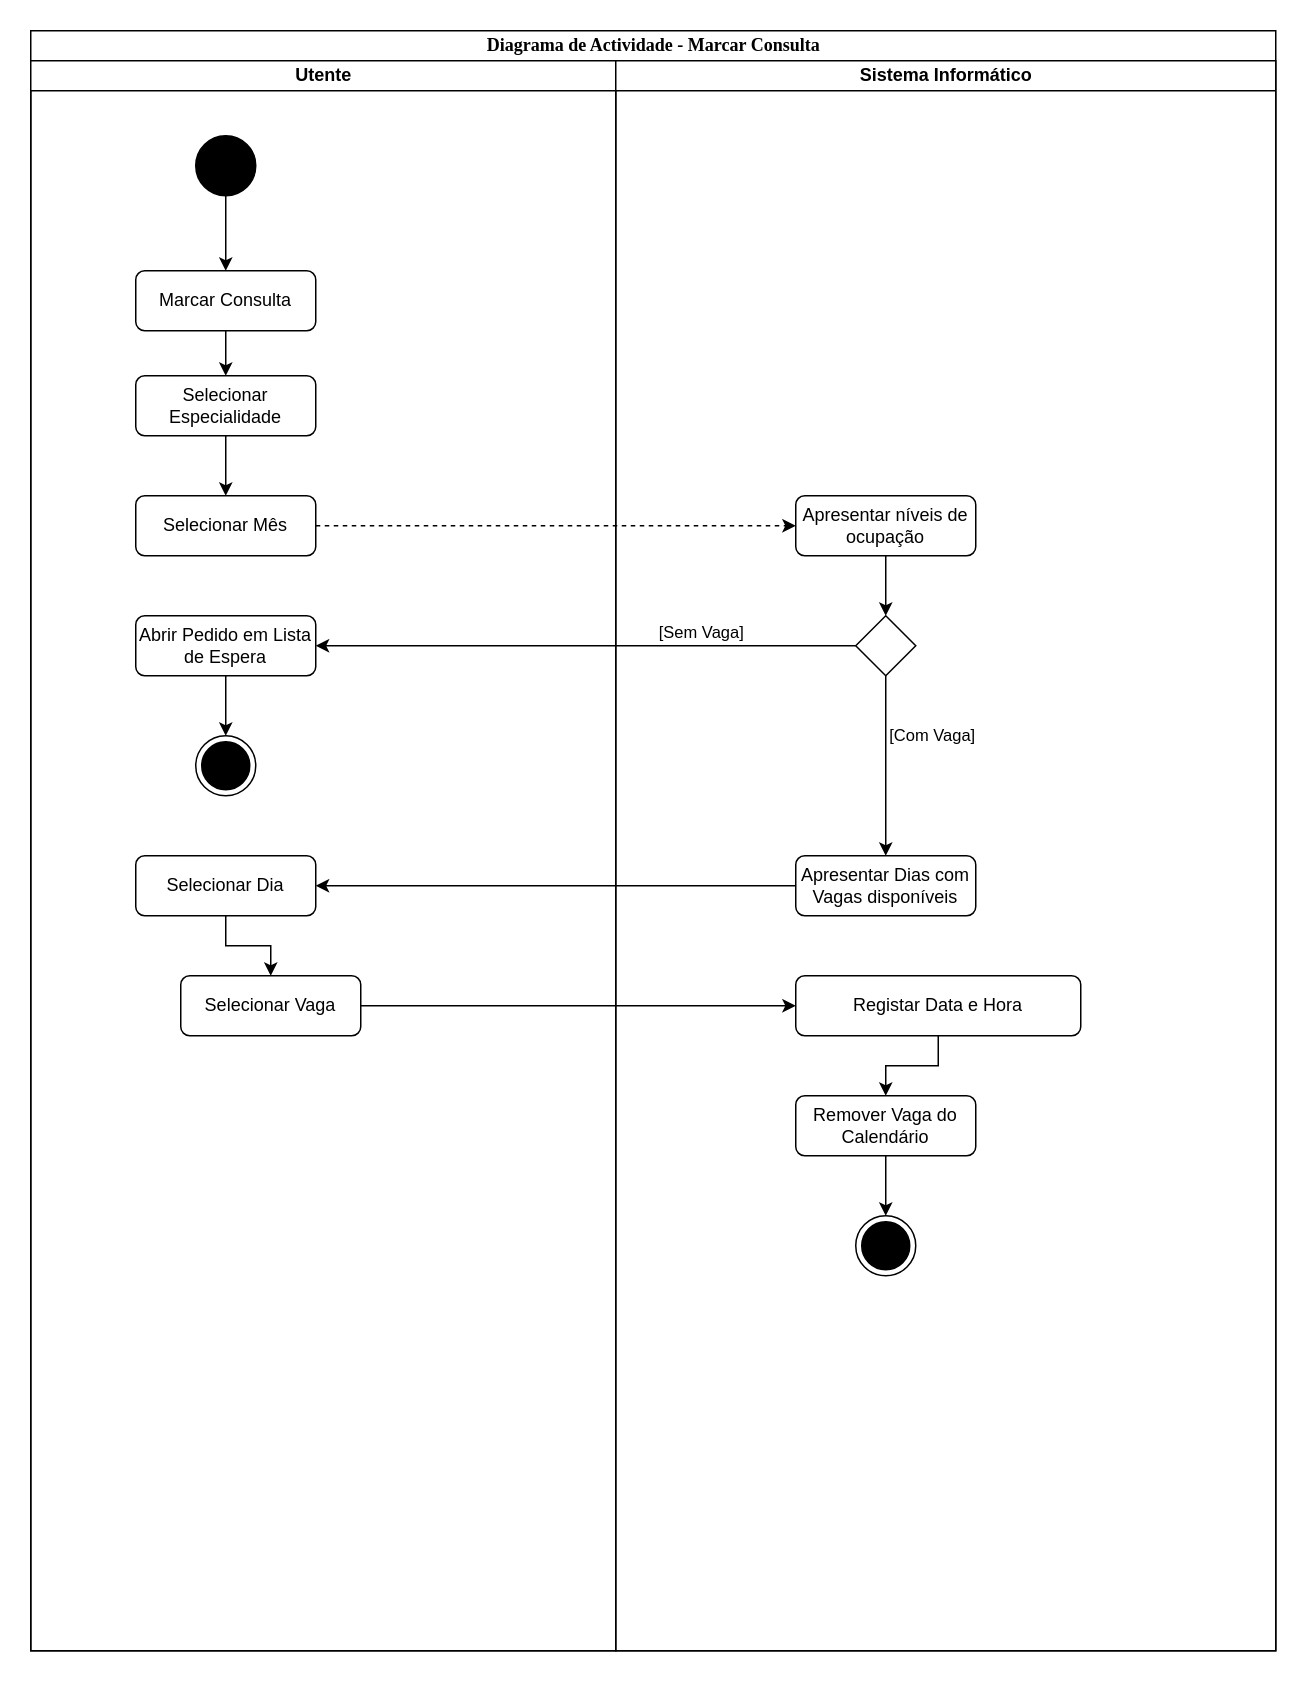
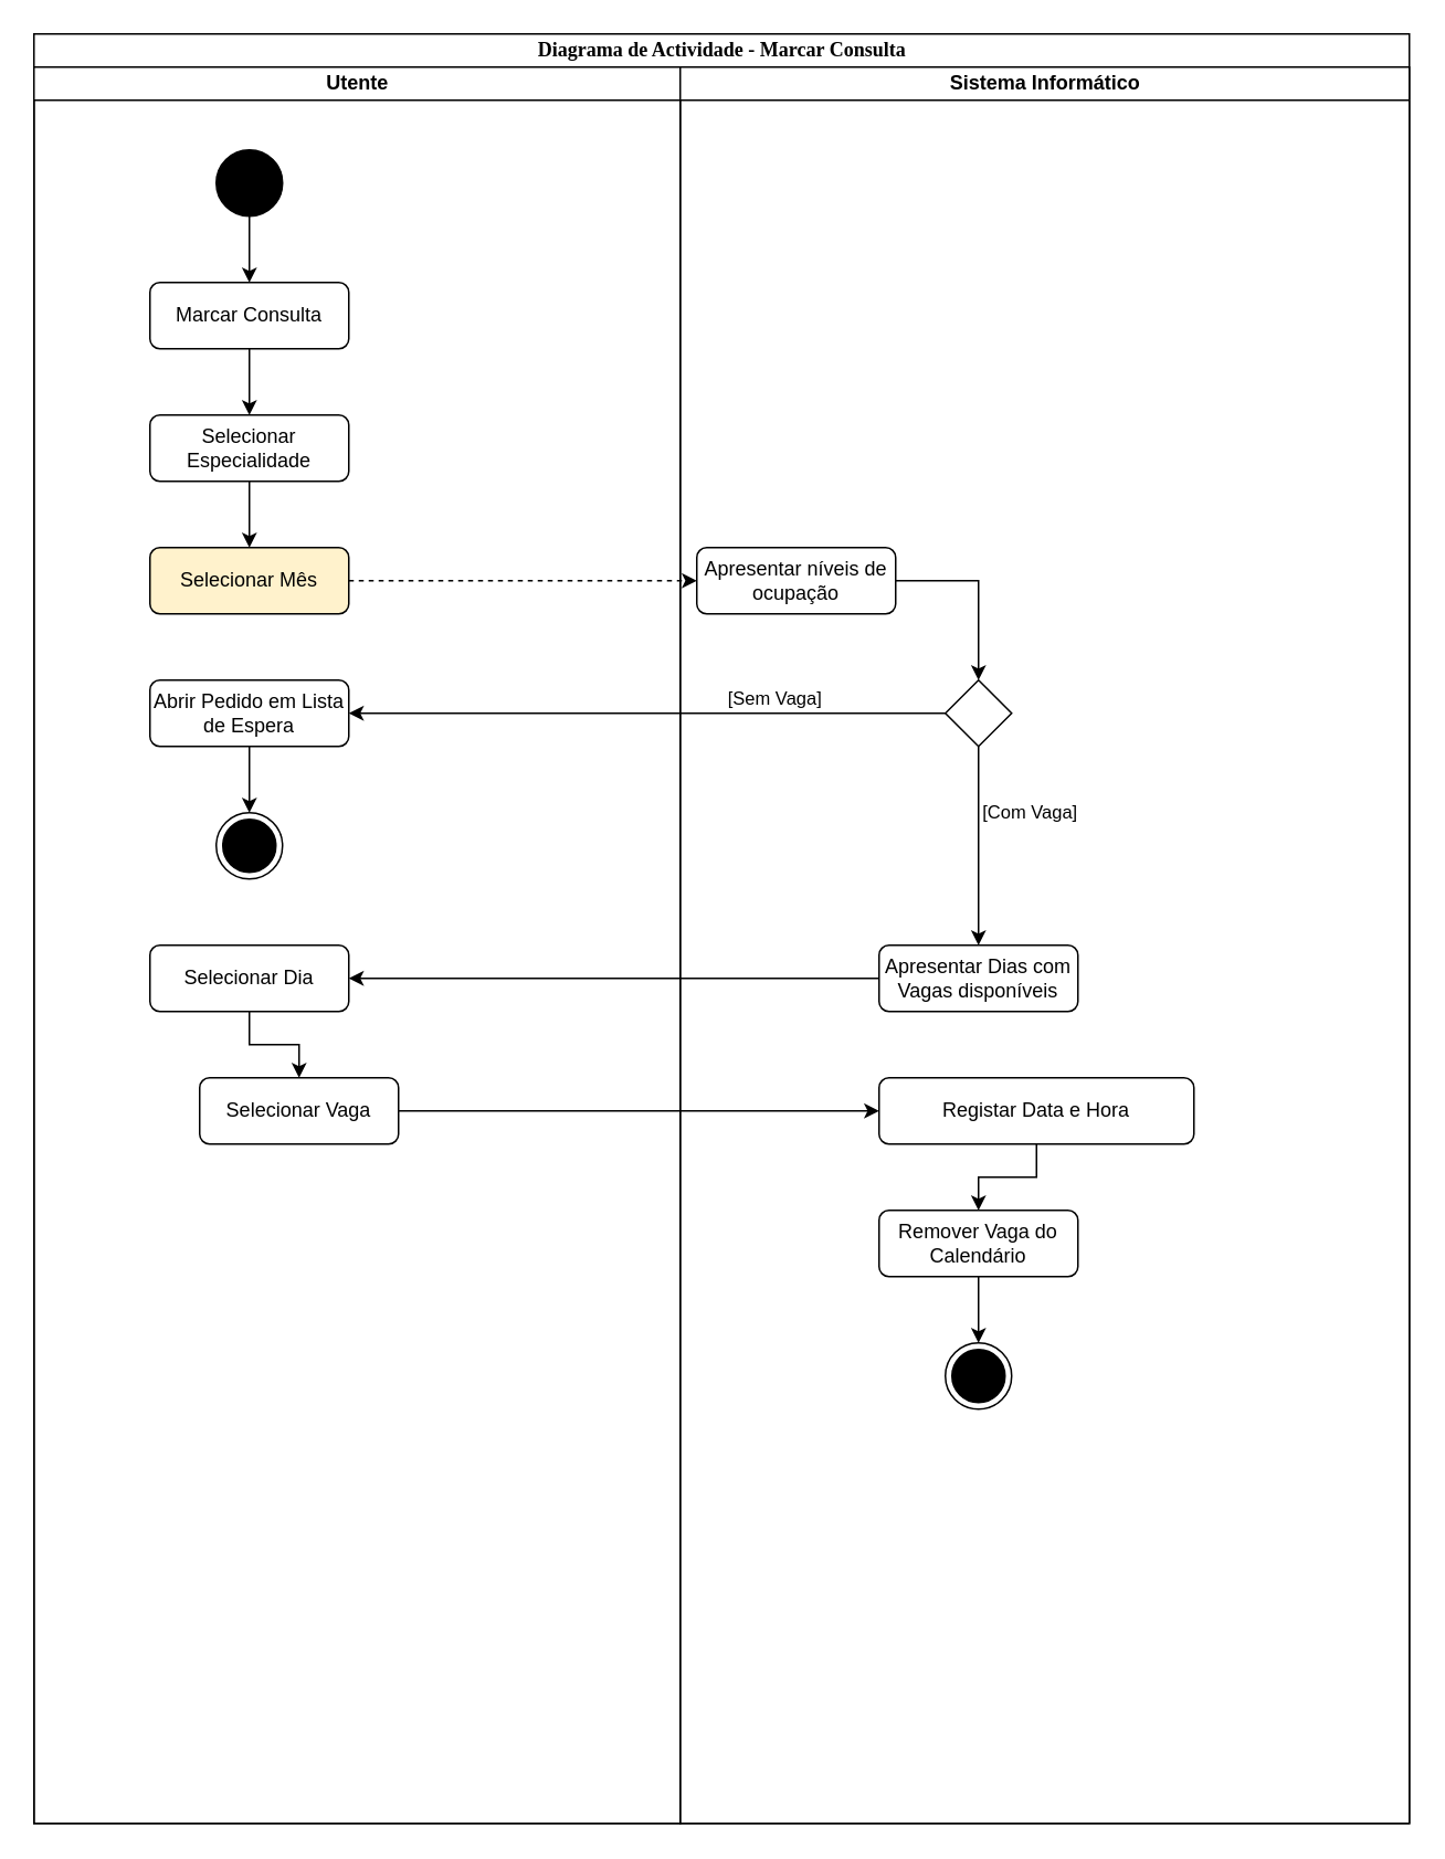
- <mxCell id="7" value="Marcar Consulta" style="rounded=1;whiteSpace=wrap;html=1;" vertex="1" parent="3"><mxGeometry x="70" y="140" width="120" height="40" as="geometry" /></mxCell>
+ <mxCell id="7" value="Marcar Consulta" style="rounded=1;whiteSpace=wrap;html=1;" vertex="1" parent="3"><mxGeometry x="70" y="130" width="120" height="40" as="geometry" /></mxCell>
- <mxCell id="10" value="Selecionar Mês" style="rounded=1;whiteSpace=wrap;html=1;" vertex="1" parent="3"><mxGeometry x="70" y="290" width="120" height="40" as="geometry" /></mxCell>
+ <mxCell id="10" value="Selecionar Mês" style="rounded=1;whiteSpace=wrap;html=1;fillColor=#fff2cc;" vertex="1" parent="3"><mxGeometry x="70" y="290" width="120" height="40" as="geometry" /></mxCell>
- <mxCell id="28" value="Apresentar níveis de ocupação" style="rounded=1;whiteSpace=wrap;html=1;" vertex="1" parent="21"><mxGeometry x="120" y="290" width="120" height="40" as="geometry" /></mxCell>
+ <mxCell id="28" value="Apresentar níveis de ocupação" style="rounded=1;whiteSpace=wrap;html=1;" vertex="1" parent="21"><mxGeometry x="10" y="290" width="120" height="40" as="geometry" /></mxCell>
